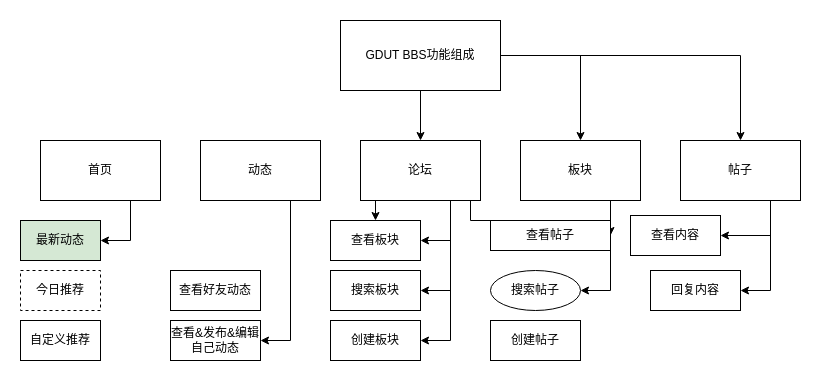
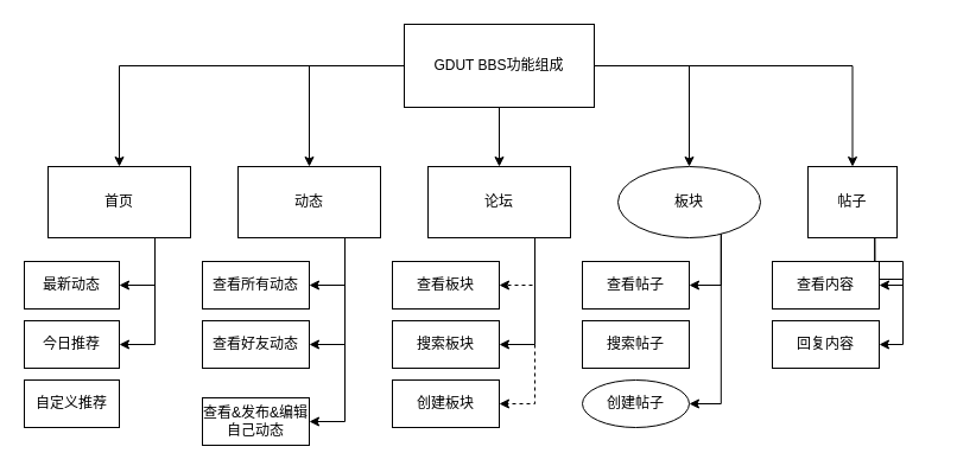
+ <mxCell id="2" style="edgeStyle=orthogonalEdgeStyle;rounded=0;orthogonalLoop=1;jettySize=auto;html=1;" edge="1" parent="1" source="7" target="18"><mxGeometry relative="1" as="geometry" /></mxCell>
+ <mxCell id="3" style="edgeStyle=orthogonalEdgeStyle;rounded=0;orthogonalLoop=1;jettySize=auto;html=1;" edge="1" parent="1" source="7" target="15"><mxGeometry relative="1" as="geometry" /></mxCell>
- <mxCell id="22" value="板块" style="rounded=0;whiteSpace=wrap;html=1;" vertex="1" parent="1"><mxGeometry x="520" y="140" width="120" height="60" as="geometry" /></mxCell>
+ <mxCell id="22" value="板块" style="ellipse;whiteSpace=wrap;html=1;" vertex="1" parent="1"><mxGeometry x="520" y="140" width="120" height="60" as="geometry" /></mxCell>
- <mxCell id="37" value="帖子" style="rounded=0;whiteSpace=wrap;html=1;" vertex="1" parent="1"><mxGeometry x="680" y="140" width="120" height="60" as="geometry" /></mxCell>
+ <mxCell id="37" value="帖子" style="rounded=0;whiteSpace=wrap;html=1;" vertex="1" parent="1"><mxGeometry x="680" y="140" width="75" height="60" as="geometry" /></mxCell>
- <mxCell id="21" style="edgeStyle=orthogonalEdgeStyle;rounded=0;orthogonalLoop=1;jettySize=auto;html=1;exitX=0.75;exitY=1;exitDx=0;exitDy=0;" edge="1" parent="1" source="22" target="29"><mxGeometry relative="1" as="geometry" /></mxCell>
+ <mxCell id="21" style="edgeStyle=orthogonalEdgeStyle;rounded=0;orthogonalLoop=1;jettySize=auto;html=1;entryX=1;entryY=0.5;entryDx=0;entryDy=0;exitX=0.75;exitY=1;exitDx=0;exitDy=0;" edge="1" parent="1" source="22" target="34"><mxGeometry relative="1" as="geometry" /></mxCell>
- <mxCell id="32" value="查看帖子" style="rounded=0;whiteSpace=wrap;html=1;" vertex="1" parent="1"><mxGeometry x="490" y="220" width="120" height="30" as="geometry" /></mxCell>
+ <mxCell id="32" value="查看帖子" style="rounded=0;whiteSpace=wrap;html=1;" vertex="1" parent="1"><mxGeometry x="490" y="220" width="90" height="40" as="geometry" /></mxCell>
- <mxCell id="38" value="查看内容" style="rounded=0;whiteSpace=wrap;html=1;" vertex="1" parent="1"><mxGeometry x="630" y="215" width="90" height="40" as="geometry" /></mxCell>
+ <mxCell id="38" value="查看内容" style="rounded=0;whiteSpace=wrap;html=1;" vertex="1" parent="1"><mxGeometry x="650" y="220" width="90" height="40" as="geometry" /></mxCell>
- <mxCell id="24" value="最新动态" style="rounded=0;whiteSpace=wrap;html=1;fillColor=#d5e8d4;" vertex="1" parent="1"><mxGeometry x="20" y="220" width="80" height="40" as="geometry" /></mxCell>
+ <mxCell id="24" value="最新动态" style="rounded=0;whiteSpace=wrap;html=1;" vertex="1" parent="1"><mxGeometry x="20" y="220" width="80" height="40" as="geometry" /></mxCell>
+ <mxCell id="26" value="查看所有动态" style="rounded=0;whiteSpace=wrap;html=1;" vertex="1" parent="1"><mxGeometry x="170" y="220" width="90" height="40" as="geometry" /></mxCell>
+ <mxCell id="12" style="edgeStyle=orthogonalEdgeStyle;rounded=0;orthogonalLoop=1;jettySize=auto;html=1;entryX=1;entryY=0.5;entryDx=0;entryDy=0;exitX=0.75;exitY=1;exitDx=0;exitDy=0;" edge="1" parent="1" source="15" target="26"><mxGeometry relative="1" as="geometry" /></mxCell>
- <mxCell id="8" style="edgeStyle=orthogonalEdgeStyle;rounded=0;orthogonalLoop=1;jettySize=auto;html=1;entryX=1;entryY=0.5;entryDx=0;entryDy=0;exitX=0.75;exitY=1;exitDx=0;exitDy=0;" edge="1" parent="1" source="11" target="29"><mxGeometry relative="1" as="geometry" /></mxCell>
+ <mxCell id="8" style="edgeStyle=orthogonalEdgeStyle;rounded=0;orthogonalLoop=1;jettySize=auto;html=1;entryX=1;entryY=0.5;entryDx=0;entryDy=0;exitX=0.75;exitY=1;exitDx=0;exitDy=0;dashed=1;" edge="1" parent="1" source="11" target="29"><mxGeometry relative="1" as="geometry" /></mxCell>
- <mxCell id="20" style="edgeStyle=orthogonalEdgeStyle;rounded=0;orthogonalLoop=1;jettySize=auto;html=1;entryX=1;entryY=0.5;entryDx=0;entryDy=0;exitX=0.75;exitY=1;exitDx=0;exitDy=0;" edge="1" parent="1" source="22" target="33"><mxGeometry relative="1" as="geometry" /></mxCell>
+ <mxCell id="17" style="edgeStyle=orthogonalEdgeStyle;rounded=0;orthogonalLoop=1;jettySize=auto;html=1;entryX=1;entryY=0.5;entryDx=0;entryDy=0;exitX=0.75;exitY=1;exitDx=0;exitDy=0;" edge="1" parent="1" source="18" target="23"><mxGeometry relative="1" as="geometry" /></mxCell>
- <mxCell id="23" value="今日推荐" style="rounded=0;whiteSpace=wrap;html=1;dashed=1;" vertex="1" parent="1"><mxGeometry x="20" y="270" width="80" height="40" as="geometry" /></mxCell>
+ <mxCell id="23" value="今日推荐" style="rounded=0;whiteSpace=wrap;html=1;" vertex="1" parent="1"><mxGeometry x="20" y="270" width="80" height="40" as="geometry" /></mxCell>
+ <mxCell id="13" style="edgeStyle=orthogonalEdgeStyle;rounded=0;orthogonalLoop=1;jettySize=auto;html=1;entryX=1;entryY=0.5;entryDx=0;entryDy=0;exitX=0.75;exitY=1;exitDx=0;exitDy=0;" edge="1" parent="1" source="15" target="27"><mxGeometry relative="1" as="geometry" /></mxCell>
- <mxCell id="33" value="搜索帖子" style="ellipse;whiteSpace=wrap;html=1;" vertex="1" parent="1"><mxGeometry x="490" y="270" width="90" height="40" as="geometry" /></mxCell>
+ <mxCell id="33" value="搜索帖子" style="rounded=0;whiteSpace=wrap;html=1;" vertex="1" parent="1"><mxGeometry x="490" y="270" width="90" height="40" as="geometry" /></mxCell>
- <mxCell id="10" style="edgeStyle=orthogonalEdgeStyle;rounded=0;orthogonalLoop=1;jettySize=auto;html=1;entryX=1;entryY=0.5;entryDx=0;entryDy=0;exitX=0.75;exitY=1;exitDx=0;exitDy=0;" edge="1" parent="1" source="11" target="31"><mxGeometry relative="1" as="geometry" /></mxCell>
+ <mxCell id="10" style="edgeStyle=orthogonalEdgeStyle;rounded=0;orthogonalLoop=1;jettySize=auto;html=1;entryX=1;entryY=0.5;entryDx=0;entryDy=0;exitX=0.75;exitY=1;exitDx=0;exitDy=0;dashed=1;" edge="1" parent="1" source="11" target="31"><mxGeometry relative="1" as="geometry" /></mxCell>
- <mxCell id="28" value="查看&amp;amp;发布&amp;amp;编辑自己动态" style="rounded=0;whiteSpace=wrap;html=1;" vertex="1" parent="1"><mxGeometry x="170" y="320" width="90" height="40" as="geometry" /></mxCell>
+ <mxCell id="28" value="查看&amp;amp;发布&amp;amp;编辑自己动态" style="rounded=0;whiteSpace=wrap;html=1;" vertex="1" parent="1"><mxGeometry x="170" y="335" width="90" height="40" as="geometry" /></mxCell>
- <mxCell id="34" value="创建帖子" style="rounded=0;whiteSpace=wrap;html=1;" vertex="1" parent="1"><mxGeometry x="490" y="320" width="90" height="40" as="geometry" /></mxCell>
+ <mxCell id="34" value="创建帖子" style="ellipse;whiteSpace=wrap;html=1;" vertex="1" parent="1"><mxGeometry x="490" y="320" width="90" height="40" as="geometry" /></mxCell>
